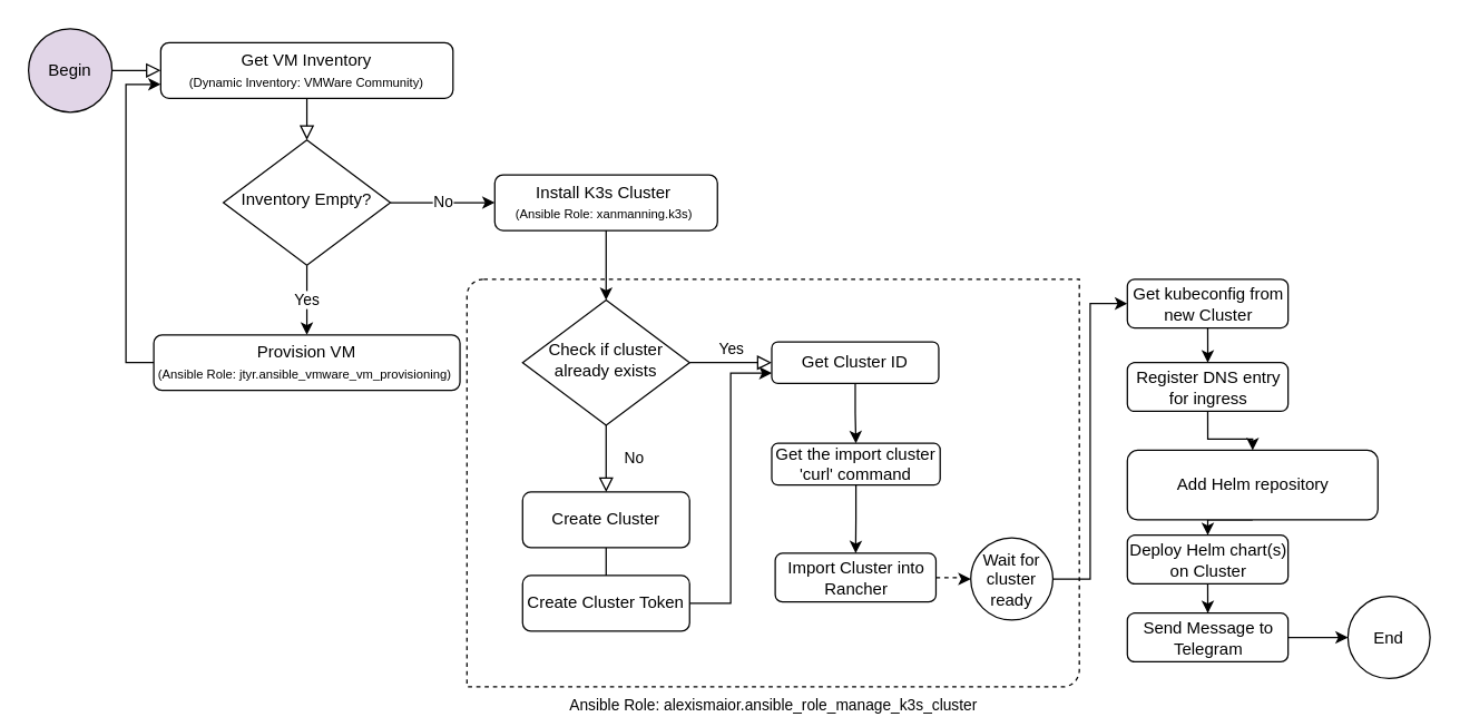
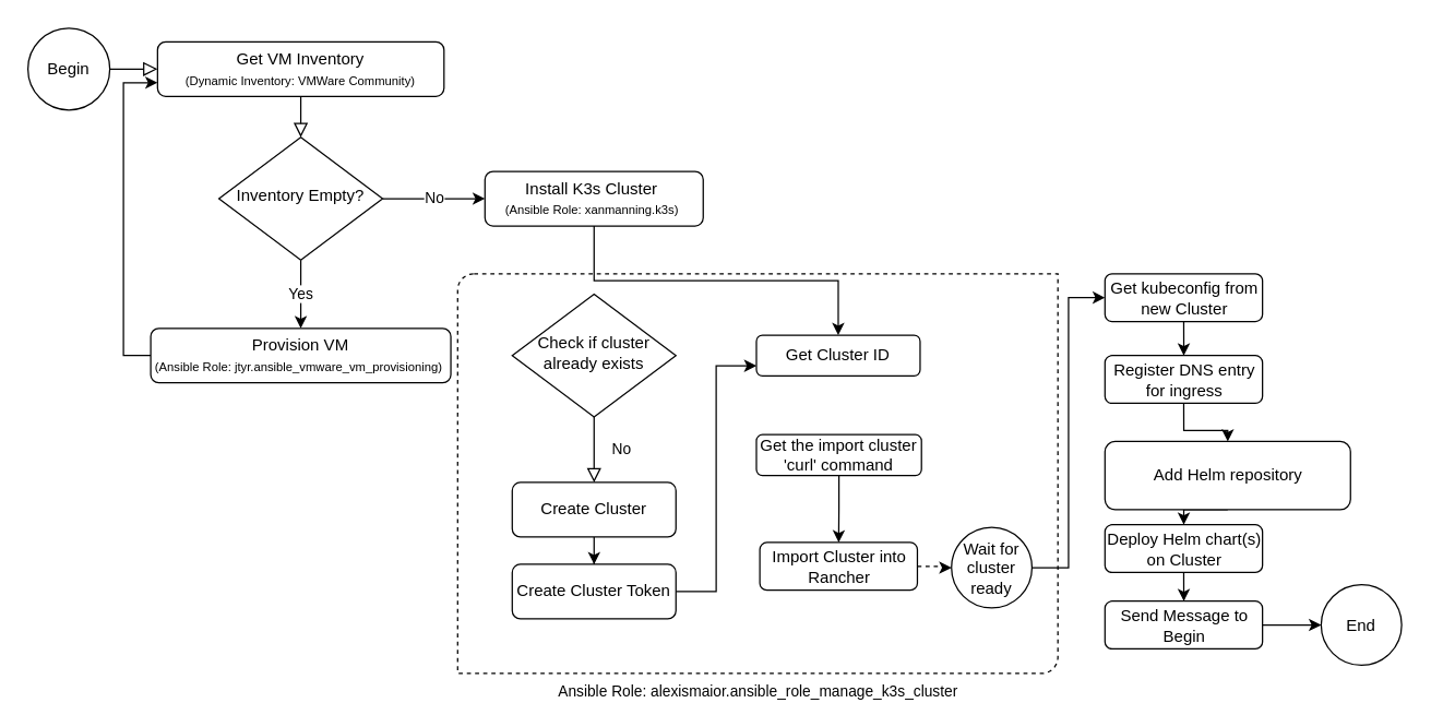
- <mxCell id="9" value="Begin" style="ellipse;whiteSpace=wrap;html=1;aspect=fixed;fillColor=#e1d5e7;" parent="1" vertex="1"><mxGeometry y="20" width="60" height="60" as="geometry" x="20" /></mxCell>
+ <mxCell id="9" value="Begin" style="ellipse;whiteSpace=wrap;html=1;aspect=fixed;" parent="1" vertex="1"><mxGeometry y="20" width="60" height="60" as="geometry" x="20" /></mxCell>
- <mxCell id="38" style="edgeStyle=orthogonalEdgeStyle;rounded=0;orthogonalLoop=1;jettySize=auto;html=1;exitX=0.5;exitY=1;exitDx=0;exitDy=0;entryX=0.5;entryY=0;entryDx=0;entryDy=0;" edge="1" parent="1" source="39" target="6"><mxGeometry relative="1" as="geometry" /></mxCell>
+ <mxCell id="38" style="edgeStyle=orthogonalEdgeStyle;rounded=0;orthogonalLoop=1;jettySize=auto;html=1;exitX=0.5;exitY=1;exitDx=0;exitDy=0;" edge="1" parent="1" source="39" target="12"><mxGeometry relative="1" as="geometry" /></mxCell>
- <mxCell id="5" value="Yes" style="edgeStyle=orthogonalEdgeStyle;rounded=0;html=1;jettySize=auto;orthogonalLoop=1;fontSize=11;endArrow=block;endFill=0;endSize=8;strokeWidth=1;shadow=0;labelBackgroundColor=none;" parent="1" source="6" target="12" edge="1"><mxGeometry y="10" relative="1" as="geometry"><mxPoint as="offset" /><mxPoint x="605" y="258" as="targetPoint" /></mxGeometry></mxCell>
- <mxCell id="13" value="" style="edgeStyle=orthogonalEdgeStyle;rounded=0;orthogonalLoop=1;jettySize=auto;html=1;exitX=0.5;exitY=1;exitDx=0;exitDy=0;" parent="1" source="12" target="15" edge="1"><mxGeometry relative="1" as="geometry"><mxPoint x="614" y="251" as="sourcePoint" /><mxPoint x="615" y="346" as="targetPoint" /></mxGeometry></mxCell>
- <mxCell id="7" value="" style="edgeStyle=orthogonalEdgeStyle;rounded=0;orthogonalLoop=1;jettySize=auto;html=1;endArrow=none;" parent="1" source="8" target="11" edge="1"><mxGeometry relative="1" as="geometry" /></mxCell>
+ <mxCell id="7" value="" style="edgeStyle=orthogonalEdgeStyle;rounded=0;orthogonalLoop=1;jettySize=auto;html=1;" parent="1" source="8" target="11" edge="1"><mxGeometry relative="1" as="geometry" /></mxCell>
- <mxCell id="37" value="Send Message to Telegram" style="whiteSpace=wrap;html=1;rounded=1;shadow=0;strokeWidth=1;glass=0;" parent="1" vertex="1"><mxGeometry x="809.5" y="440" width="115.5" height="35" as="geometry" /></mxCell>
+ <mxCell id="37" value="Send Message to Begin" style="whiteSpace=wrap;html=1;rounded=1;shadow=0;strokeWidth=1;glass=0;" parent="1" vertex="1"><mxGeometry x="809.5" y="440" width="115.5" height="35" as="geometry" /></mxCell>
